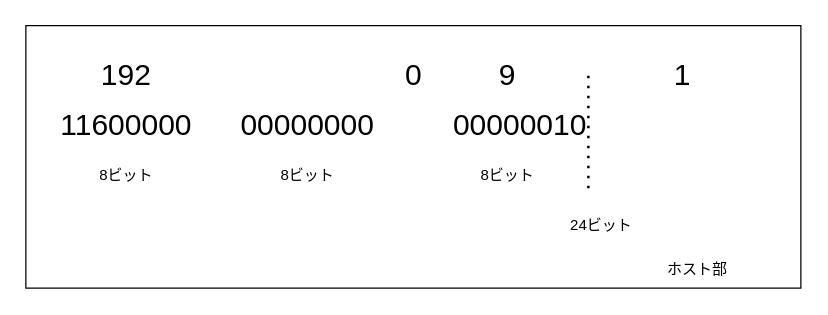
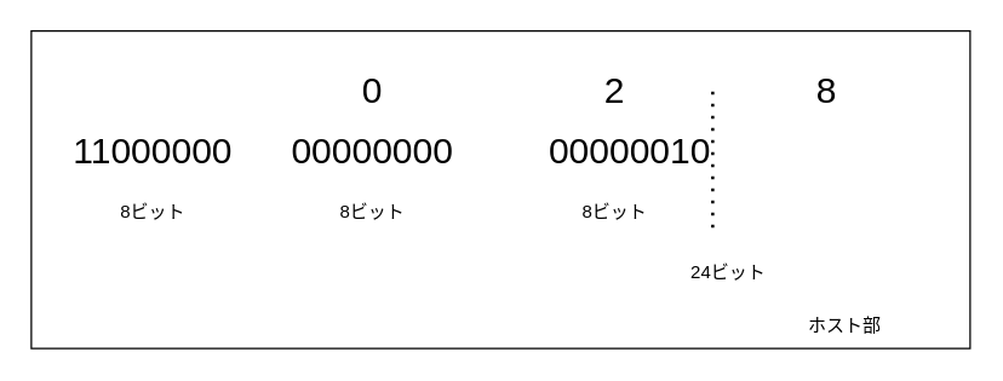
- <mxCell id="3" value="&lt;span style=&quot;font-size: 24px&quot;&gt;192&lt;/span&gt;" style="text;html=1;resizable=0;autosize=1;align=center;verticalAlign=middle;points=[];fillColor=none;strokeColor=none;rounded=0;" vertex="1" parent="1"><mxGeometry x="70" y="50" width="60" height="20" as="geometry" /></mxCell>
- <mxCell id="4" value="&lt;span style=&quot;font-size: 24px&quot;&gt;0&lt;/span&gt;" style="text;html=1;resizable=0;autosize=1;align=center;verticalAlign=middle;points=[];fillColor=none;strokeColor=none;rounded=0;" vertex="1" parent="1"><mxGeometry x="315" y="50" width="30" height="20" as="geometry" /></mxCell>
+ <mxCell id="4" value="&lt;span style=&quot;font-size: 24px&quot;&gt;0&lt;/span&gt;" style="text;html=1;resizable=0;autosize=1;align=center;verticalAlign=middle;points=[];fillColor=none;strokeColor=none;rounded=0;" vertex="1" parent="1"><mxGeometry x="230" y="50" width="30" height="20" as="geometry" /></mxCell>
- <mxCell id="5" value="&lt;span style=&quot;font-size: 24px&quot;&gt;9&lt;/span&gt;" style="text;html=1;resizable=0;autosize=1;align=center;verticalAlign=middle;points=[];fillColor=none;strokeColor=none;rounded=0;" vertex="1" parent="1"><mxGeometry x="390" y="50" width="30" height="20" as="geometry" /></mxCell>
+ <mxCell id="5" value="&lt;span style=&quot;font-size: 24px&quot;&gt;2&lt;/span&gt;" style="text;html=1;resizable=0;autosize=1;align=center;verticalAlign=middle;points=[];fillColor=none;strokeColor=none;rounded=0;" vertex="1" parent="1"><mxGeometry x="390" y="50" width="30" height="20" as="geometry" /></mxCell>
- <mxCell id="6" value="&lt;span style=&quot;font-size: 24px&quot;&gt;1&lt;/span&gt;" style="text;html=1;resizable=0;autosize=1;align=center;verticalAlign=middle;points=[];fillColor=none;strokeColor=none;rounded=0;" vertex="1" parent="1"><mxGeometry x="530" y="50" width="30" height="20" as="geometry" /></mxCell>
+ <mxCell id="6" value="&lt;span style=&quot;font-size: 24px&quot;&gt;8&lt;/span&gt;" style="text;html=1;resizable=0;autosize=1;align=center;verticalAlign=middle;points=[];fillColor=none;strokeColor=none;rounded=0;" vertex="1" parent="1"><mxGeometry x="530" y="50" width="30" height="20" as="geometry" /></mxCell>
- <mxCell id="7" value="&lt;span style=&quot;font-size: 24px&quot;&gt;11600000&lt;/span&gt;" style="text;html=1;resizable=0;autosize=1;align=center;verticalAlign=middle;points=[];fillColor=none;strokeColor=none;rounded=0;" vertex="1" parent="1"><mxGeometry x="40" y="90" width="120" height="20" as="geometry" /></mxCell>
+ <mxCell id="7" value="&lt;span style=&quot;font-size: 24px&quot;&gt;11000000&lt;/span&gt;" style="text;html=1;resizable=0;autosize=1;align=center;verticalAlign=middle;points=[];fillColor=none;strokeColor=none;rounded=0;" vertex="1" parent="1"><mxGeometry x="40" y="90" width="120" height="20" as="geometry" /></mxCell>
